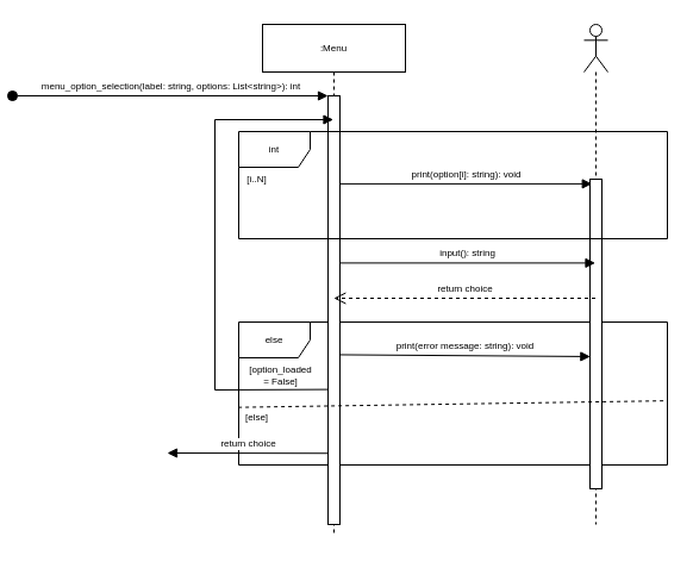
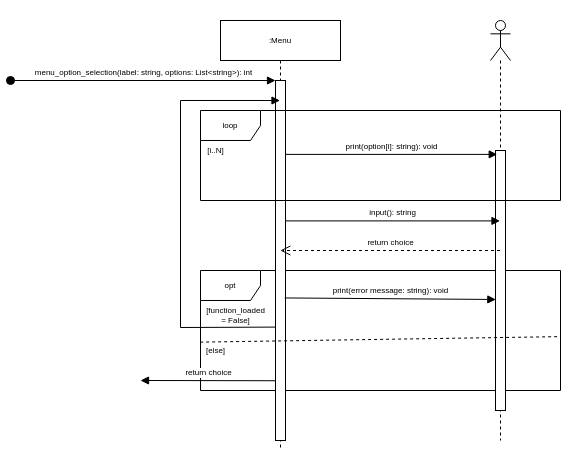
- <mxCell id="13" value="int" style="shape=umlFrame;whiteSpace=wrap;html=1;fontSize=8;fontColor=#000000;" vertex="1" parent="1"><mxGeometry x="80" y="110" width="360" height="90" as="geometry" /></mxCell>
+ <mxCell id="13" value="loop" style="shape=umlFrame;whiteSpace=wrap;html=1;fontSize=8;fontColor=#000000;" vertex="1" parent="1"><mxGeometry x="80" y="110" width="360" height="90" as="geometry" /></mxCell>
- <mxCell id="2" value="else" style="shape=umlFrame;whiteSpace=wrap;html=1;fontSize=8;fontColor=#000000;" vertex="1" parent="1"><mxGeometry x="80" y="270" width="360" height="120" as="geometry" /></mxCell>
+ <mxCell id="2" value="opt" style="shape=umlFrame;whiteSpace=wrap;html=1;fontSize=8;fontColor=#000000;" vertex="1" parent="1"><mxGeometry x="80" y="270" width="360" height="120" as="geometry" /></mxCell>
- <mxCell id="14" value="&lt;div&gt;[option_loaded&lt;/div&gt;&lt;div&gt;= False]&lt;/div&gt;" style="text;html=1;align=center;verticalAlign=middle;resizable=0;points=[];autosize=1;strokeColor=none;fontSize=8;fontColor=#000000;" vertex="1" parent="1"><mxGeometry x="80" y="300" width="70" height="30" as="geometry" /></mxCell>
+ <mxCell id="14" value="&lt;div&gt;[function_loaded&lt;/div&gt;&lt;div&gt;= False]&lt;/div&gt;" style="text;html=1;align=center;verticalAlign=middle;resizable=0;points=[];autosize=1;strokeColor=none;fontSize=8;fontColor=#000000;" vertex="1" parent="1"><mxGeometry x="80" y="300" width="70" height="30" as="geometry" /></mxCell>
